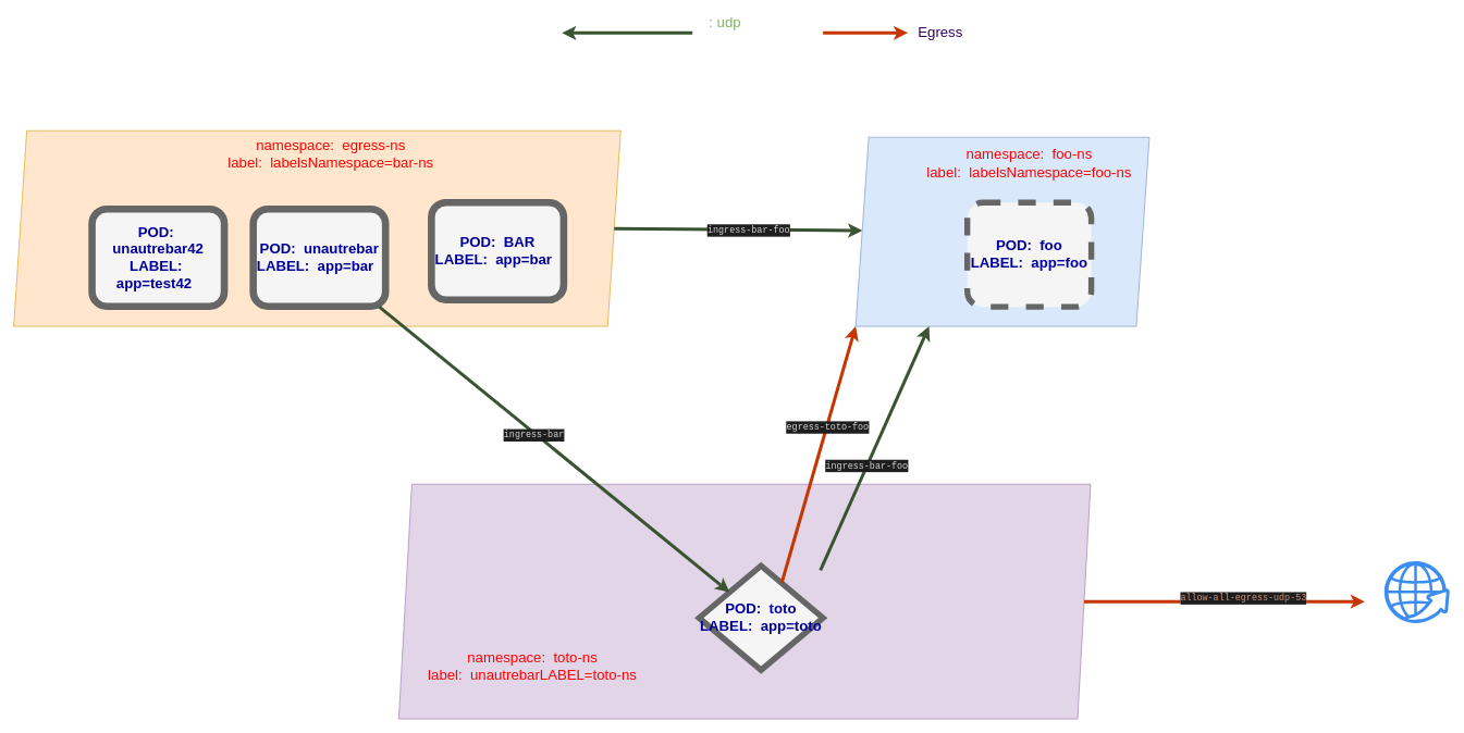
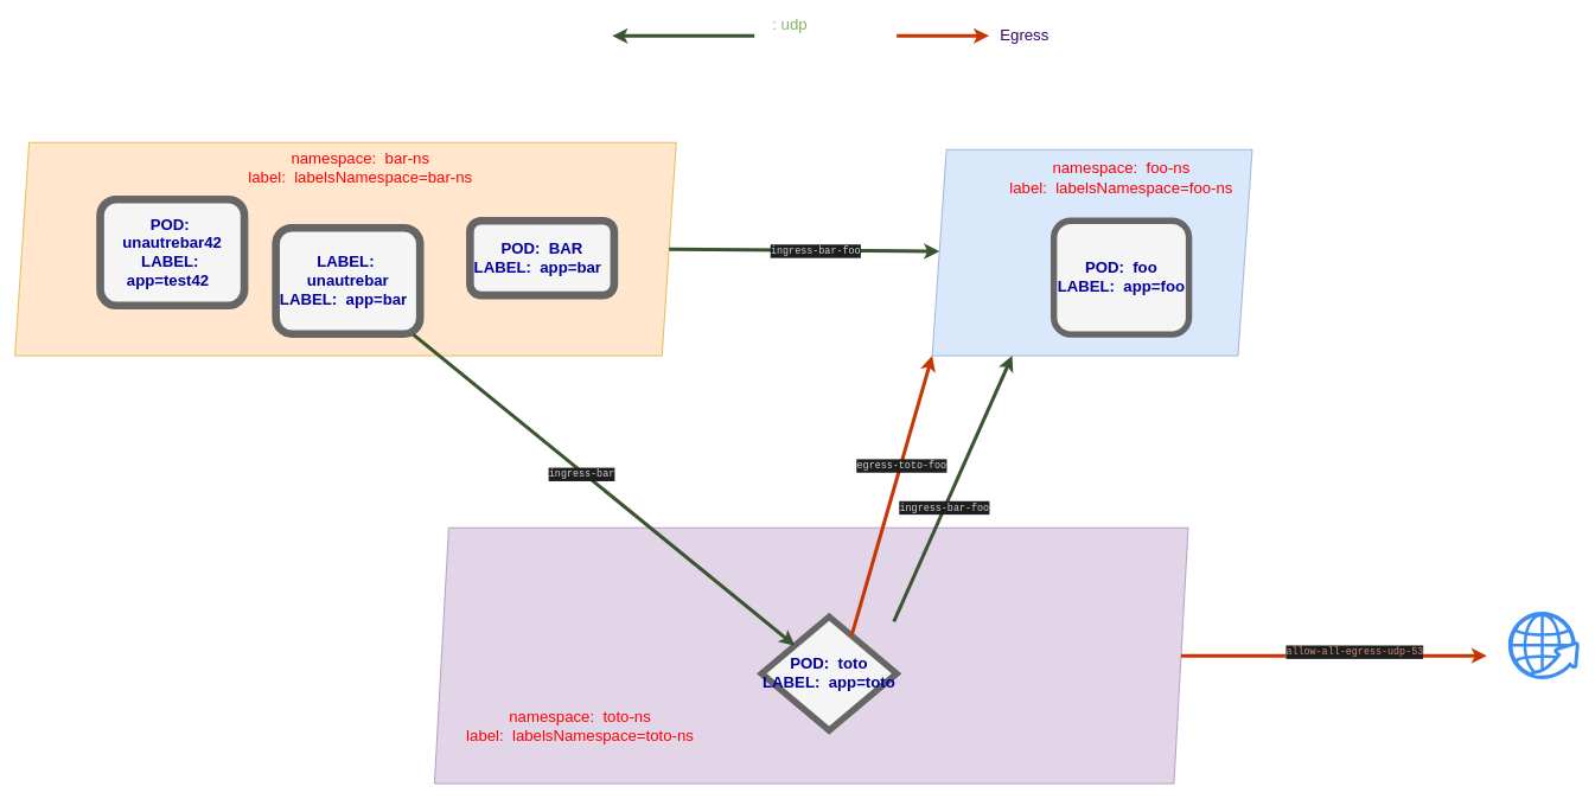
- <mxCell id="5" value="namespace:&amp;nbsp; egress-ns&lt;br&gt;label:&amp;nbsp;&amp;nbsp;labelsNamespace=bar-ns" style="text;html=1;strokeColor=none;fillColor=none;align=center;verticalAlign=middle;whiteSpace=wrap;rounded=0;fontSize=22;fontColor=#FF0000;" vertex="1" parent="2"><mxGeometry x="144.667" width="682.0" height="72.414" as="geometry" /></mxCell>
+ <mxCell id="5" value="namespace:&amp;nbsp; bar-ns&lt;br&gt;label:&amp;nbsp;&amp;nbsp;labelsNamespace=bar-ns" style="text;html=1;strokeColor=none;fillColor=none;align=center;verticalAlign=middle;whiteSpace=wrap;rounded=0;fontSize=22;fontColor=#FF0000;" vertex="1" parent="2"><mxGeometry x="144.667" width="682.0" height="72.414" as="geometry" /></mxCell>
- <mxCell id="4" value="POD:&amp;nbsp; BAR&lt;br style=&quot;font-size: 22px;&quot;&gt;LABEL:&amp;nbsp; app=bar&amp;nbsp;&amp;nbsp;" style="rounded=1;whiteSpace=wrap;html=1;fontSize=22;fillColor=#f5f5f5;fontColor=#000099;strokeColor=#666666;strokeWidth=11;fontStyle=1" vertex="1" parent="2"><mxGeometry x="640" y="110" width="202.67" height="149.31" as="geometry" /></mxCell>
+ <mxCell id="4" value="POD:&amp;nbsp; BAR&lt;br style=&quot;font-size: 22px;&quot;&gt;LABEL:&amp;nbsp; app=bar&amp;nbsp;&amp;nbsp;" style="rounded=1;whiteSpace=wrap;html=1;fontSize=22;fillColor=#f5f5f5;fontColor=#000099;strokeColor=#666666;strokeWidth=11;fontStyle=1" vertex="1" parent="2"><mxGeometry x="640" y="110" width="202.67" height="105" as="geometry" /></mxCell>
- <mxCell id="10" value="POD:&amp;nbsp; foo&lt;br style=&quot;font-size: 22px;&quot;&gt;LABEL:&amp;nbsp; app=foo" style="rounded=1;whiteSpace=wrap;html=1;fontSize=22;strokeWidth=9;fillColor=#f5f5f5;fontColor=#000099;strokeColor=#666666;fontStyle=1;dashed=1;" vertex="1" parent="8"><mxGeometry x="171" y="100" width="190" height="160" as="geometry" /></mxCell>
+ <mxCell id="10" value="POD:&amp;nbsp; foo&lt;br style=&quot;font-size: 22px;&quot;&gt;LABEL:&amp;nbsp; app=foo" style="rounded=1;whiteSpace=wrap;html=1;fontSize=22;strokeWidth=9;fillColor=#f5f5f5;fontColor=#000099;strokeColor=#666666;fontStyle=1" vertex="1" parent="8"><mxGeometry x="171" y="100" width="190" height="160" as="geometry" /></mxCell>
- <mxCell id="7" value="POD:&amp;nbsp; unautrebar42&lt;br style=&quot;font-size: 22px;&quot;&gt;LABEL:&amp;nbsp; app=test42&amp;nbsp;&amp;nbsp;" style="rounded=1;whiteSpace=wrap;html=1;fontSize=22;fillColor=#f5f5f5;fontColor=#000099;strokeColor=#666666;strokeWidth=11;fontStyle=1" vertex="1" parent="2"><mxGeometry x="120" y="120" width="202.67" height="149.31" as="geometry" /></mxCell>
+ <mxCell id="7" value="POD:&amp;nbsp; unautrebar42&lt;br style=&quot;font-size: 22px;&quot;&gt;LABEL:&amp;nbsp; app=test42&amp;nbsp;&amp;nbsp;" style="rounded=1;whiteSpace=wrap;html=1;fontSize=22;fillColor=#f5f5f5;fontColor=#000099;strokeColor=#666666;strokeWidth=11;fontStyle=1" vertex="1" parent="2"><mxGeometry x="120" y="80" width="202.67" height="149.31" as="geometry" /></mxCell>
- <mxCell id="6" value="POD:&amp;nbsp; unautrebar&lt;br style=&quot;font-size: 22px;&quot;&gt;LABEL:&amp;nbsp; app=bar&amp;nbsp;&amp;nbsp;" style="rounded=1;whiteSpace=wrap;html=1;fontSize=22;fillColor=#f5f5f5;fontColor=#000099;strokeColor=#666666;strokeWidth=11;fontStyle=1" vertex="1" parent="2"><mxGeometry x="367" y="120" width="202.67" height="149.31" as="geometry" /></mxCell>
+ <mxCell id="6" value="LABEL:&amp;nbsp; unautrebar&lt;br style=&quot;font-size: 22px;&quot;&gt;LABEL:&amp;nbsp; app=bar&amp;nbsp;&amp;nbsp;" style="rounded=1;whiteSpace=wrap;html=1;fontSize=22;fillColor=#f5f5f5;fontColor=#000099;strokeColor=#666666;strokeWidth=11;fontStyle=1" vertex="1" parent="2"><mxGeometry x="367" y="120" width="202.67" height="149.31" as="geometry" /></mxCell>
- <mxCell id="24" value="namespace:&amp;nbsp; toto-ns&lt;br&gt;label:&amp;nbsp;&amp;nbsp;unautrebarLABEL=toto-ns" style="text;html=1;strokeColor=none;fillColor=none;align=center;verticalAlign=middle;whiteSpace=wrap;rounded=0;fontSize=22;fontColor=#FF0000;" vertex="1" parent="1"><mxGeometry x="650" y="987" width="330" height="70" as="geometry" /></mxCell>
+ <mxCell id="24" value="namespace:&amp;nbsp; toto-ns&lt;br&gt;label:&amp;nbsp;&amp;nbsp;labelsNamespace=toto-ns" style="text;html=1;strokeColor=none;fillColor=none;align=center;verticalAlign=middle;whiteSpace=wrap;rounded=0;fontSize=22;fontColor=#FF0000;" vertex="1" parent="1"><mxGeometry x="650" y="987" width="330" height="70" as="geometry" /></mxCell>
